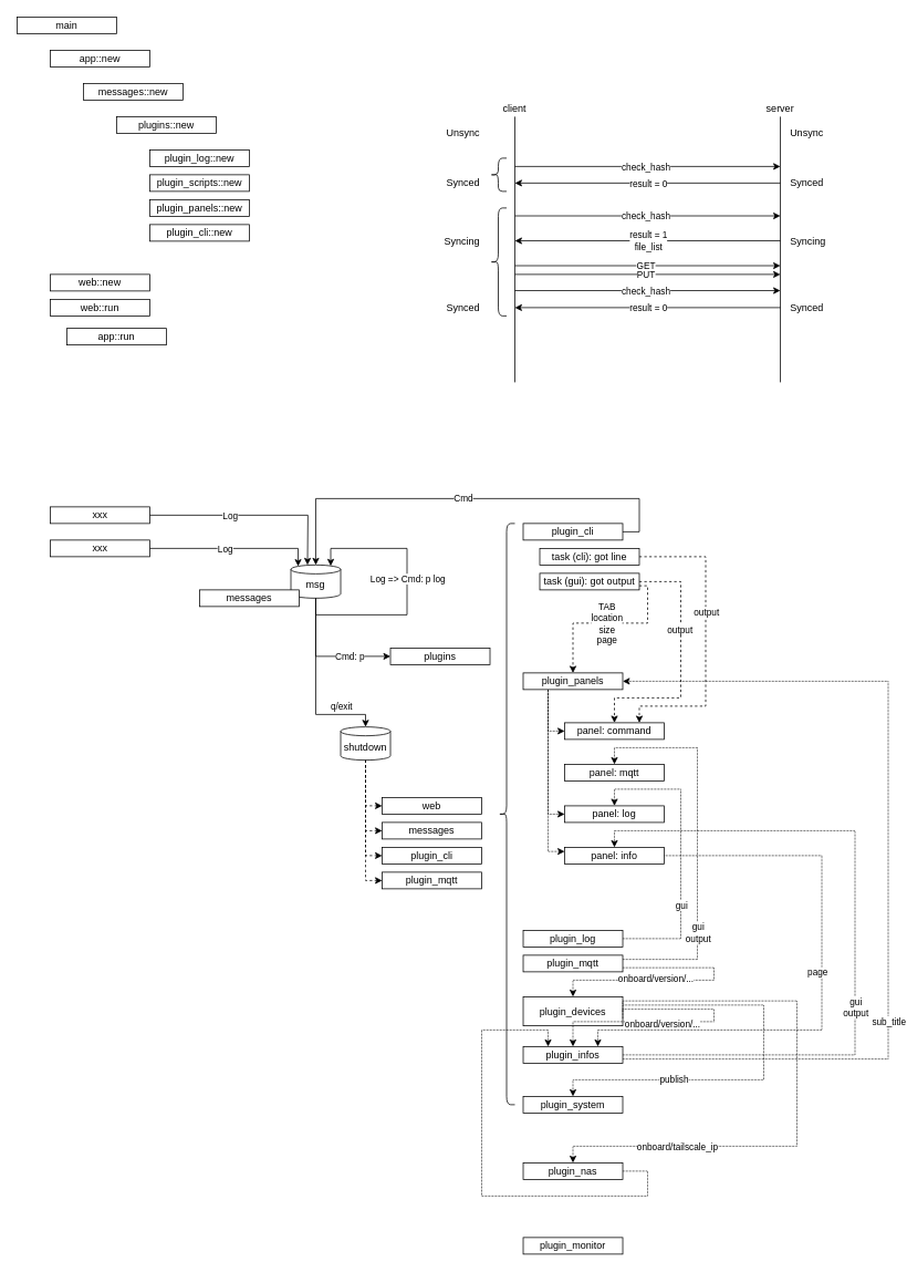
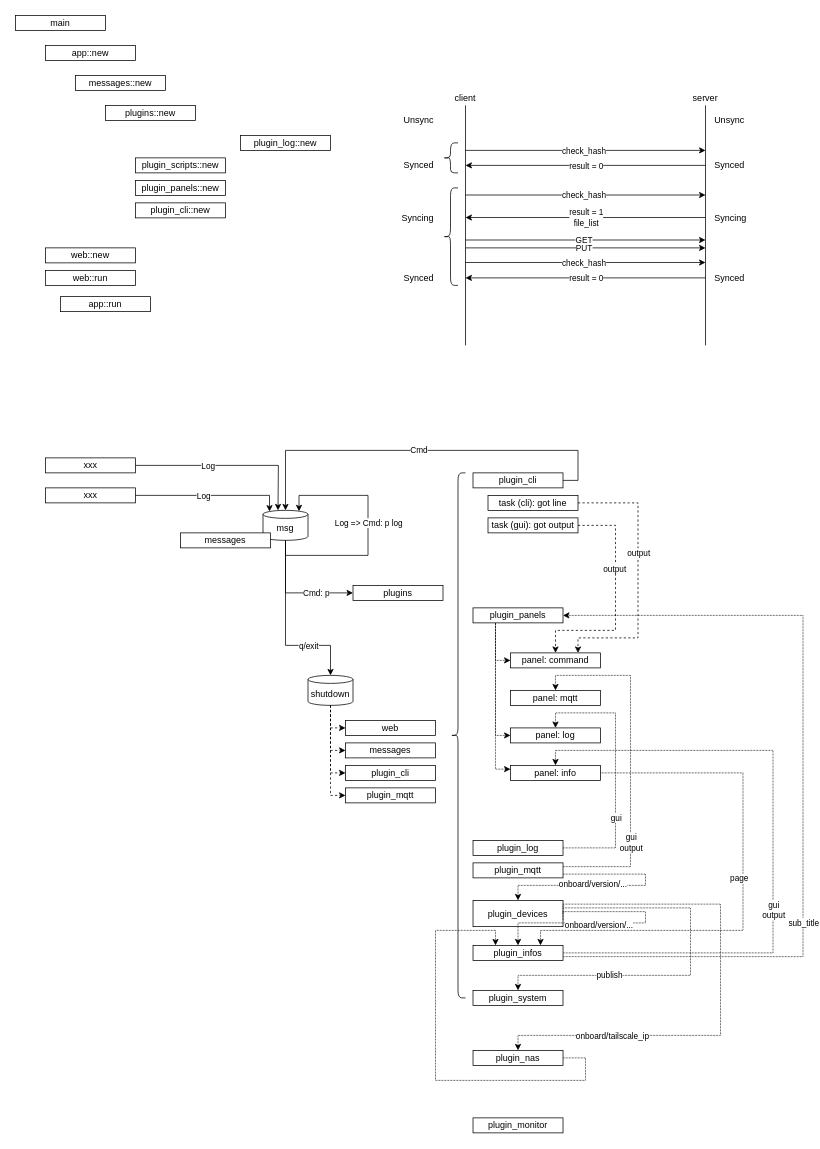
- <mxCell id="6" value="plugin_log::new" style="rounded=0;whiteSpace=wrap;html=1;" parent="1" vertex="1"><mxGeometry x="180" y="180" width="120" height="20" as="geometry" /></mxCell>
+ <mxCell id="6" value="plugin_log::new" style="rounded=0;whiteSpace=wrap;html=1;" parent="1" vertex="1"><mxGeometry x="320" y="180" width="120" height="20" as="geometry" /></mxCell>
- <mxCell id="60" style="edgeStyle=orthogonalEdgeStyle;rounded=0;orthogonalLoop=1;jettySize=auto;html=1;entryX=0.5;entryY=0;entryDx=0;entryDy=0;dashed=1;exitX=1;exitY=0.75;exitDx=0;exitDy=0;" parent="1" source="40" target="44" edge="1"><mxGeometry relative="1" as="geometry"><mxPoint x="840" y="740" as="sourcePoint" /><mxPoint x="780" y="910" as="targetPoint" /><Array as="points"><mxPoint x="780" y="705" /><mxPoint x="780" y="750" /><mxPoint x="690" y="750" /></Array></mxGeometry></mxCell>
- <mxCell id="61" value="TAB&lt;div&gt;location&lt;/div&gt;&lt;div&gt;size&lt;/div&gt;&lt;div&gt;page&lt;/div&gt;" style="edgeLabel;html=1;align=center;verticalAlign=middle;resizable=0;points=[];" parent="60" vertex="1" connectable="0"><mxGeometry x="0.366" relative="1" as="geometry"><mxPoint x="35" as="offset" /></mxGeometry></mxCell>
- <mxCell id="25" value="shutdown" style="shape=cylinder3;whiteSpace=wrap;html=1;boundedLbl=1;backgroundOutline=1;size=5.344;" parent="1" vertex="1"><mxGeometry x="410" y="875" width="60" height="40" as="geometry" /></mxCell>
+ <mxCell id="25" value="shutdown" style="shape=cylinder3;whiteSpace=wrap;html=1;boundedLbl=1;backgroundOutline=1;size=5.344;" parent="1" vertex="1"><mxGeometry x="410" y="900" width="60" height="40" as="geometry" /></mxCell>
